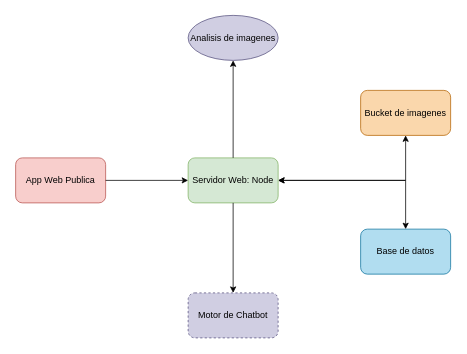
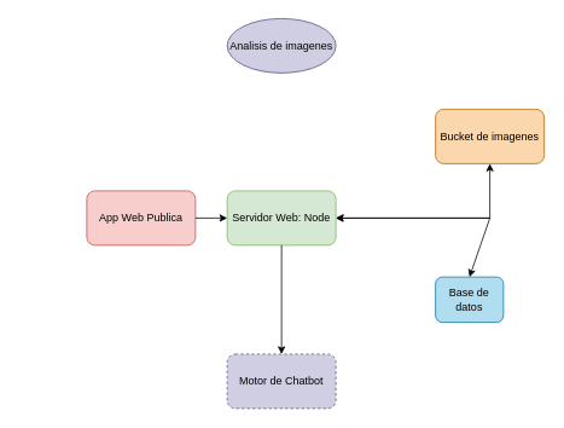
- <mxCell id="9" value="" style="endArrow=classic;html=1;rounded=0;exitX=0.5;exitY=0;exitDx=0;exitDy=0;entryX=0.5;entryY=1;entryDx=0;entryDy=0;" edge="1" parent="1" source="3" target="7"><mxGeometry width="50" height="50" relative="1" as="geometry"><mxPoint x="280" y="250" as="sourcePoint" /><mxPoint x="330" y="200" as="targetPoint" /></mxGeometry></mxCell>
- <mxCell id="2" value="App Web Publica" style="rounded=1;whiteSpace=wrap;html=1;fillColor=#f8cecc;strokeColor=#b85450;" vertex="1" parent="1"><mxGeometry x="20" y="210" width="120" height="60" as="geometry" /></mxCell>
+ <mxCell id="2" value="App Web Publica" style="rounded=1;whiteSpace=wrap;html=1;fillColor=#f8cecc;strokeColor=#b85450;" vertex="1" parent="1"><mxGeometry x="95" y="210" width="120" height="60" as="geometry" /></mxCell>
- <mxCell id="5" value="Base de datos" style="rounded=1;whiteSpace=wrap;html=1;fillColor=#b1ddf0;strokeColor=#10739e;" vertex="1" parent="1"><mxGeometry x="480" y="305" width="120" height="60" as="geometry" /></mxCell>
+ <mxCell id="5" value="Base de datos" style="rounded=1;whiteSpace=wrap;html=1;fillColor=#b1ddf0;strokeColor=#10739e;" vertex="1" parent="1"><mxGeometry x="480" y="305" width="75" height="50" as="geometry" /></mxCell>
